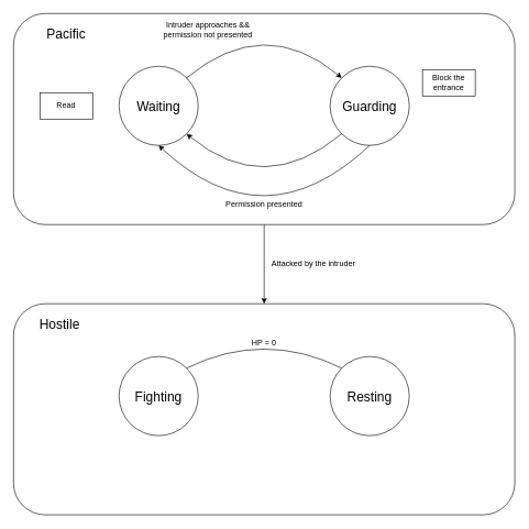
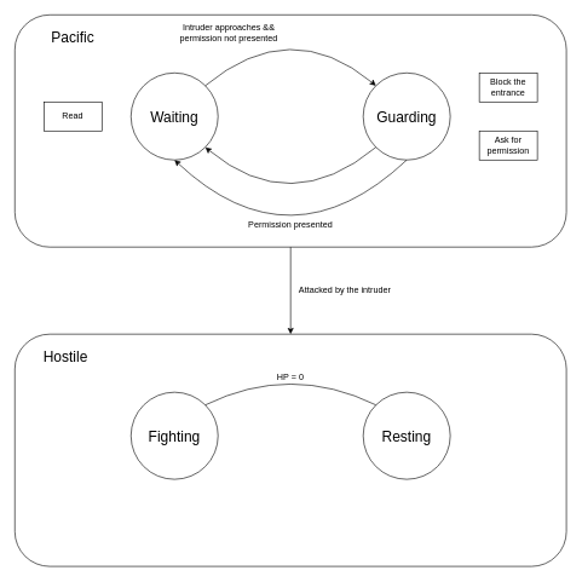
- <mxCell id="10" value="Block the&lt;br&gt;entrance" style="rounded=0;whiteSpace=wrap;html=1;" vertex="1" parent="1"><mxGeometry x="640" y="105" width="80" height="40" as="geometry" /></mxCell>
+ <mxCell id="10" value="Block the&lt;br&gt;entrance" style="rounded=0;whiteSpace=wrap;html=1;" vertex="1" parent="1"><mxGeometry x="660" y="100" width="80" height="40" as="geometry" /></mxCell>
+ <mxCell id="11" value="Ask for&lt;br&gt;permission" style="rounded=0;whiteSpace=wrap;html=1;" vertex="1" parent="1"><mxGeometry x="660" y="180" width="80" height="40" as="geometry" /></mxCell>
